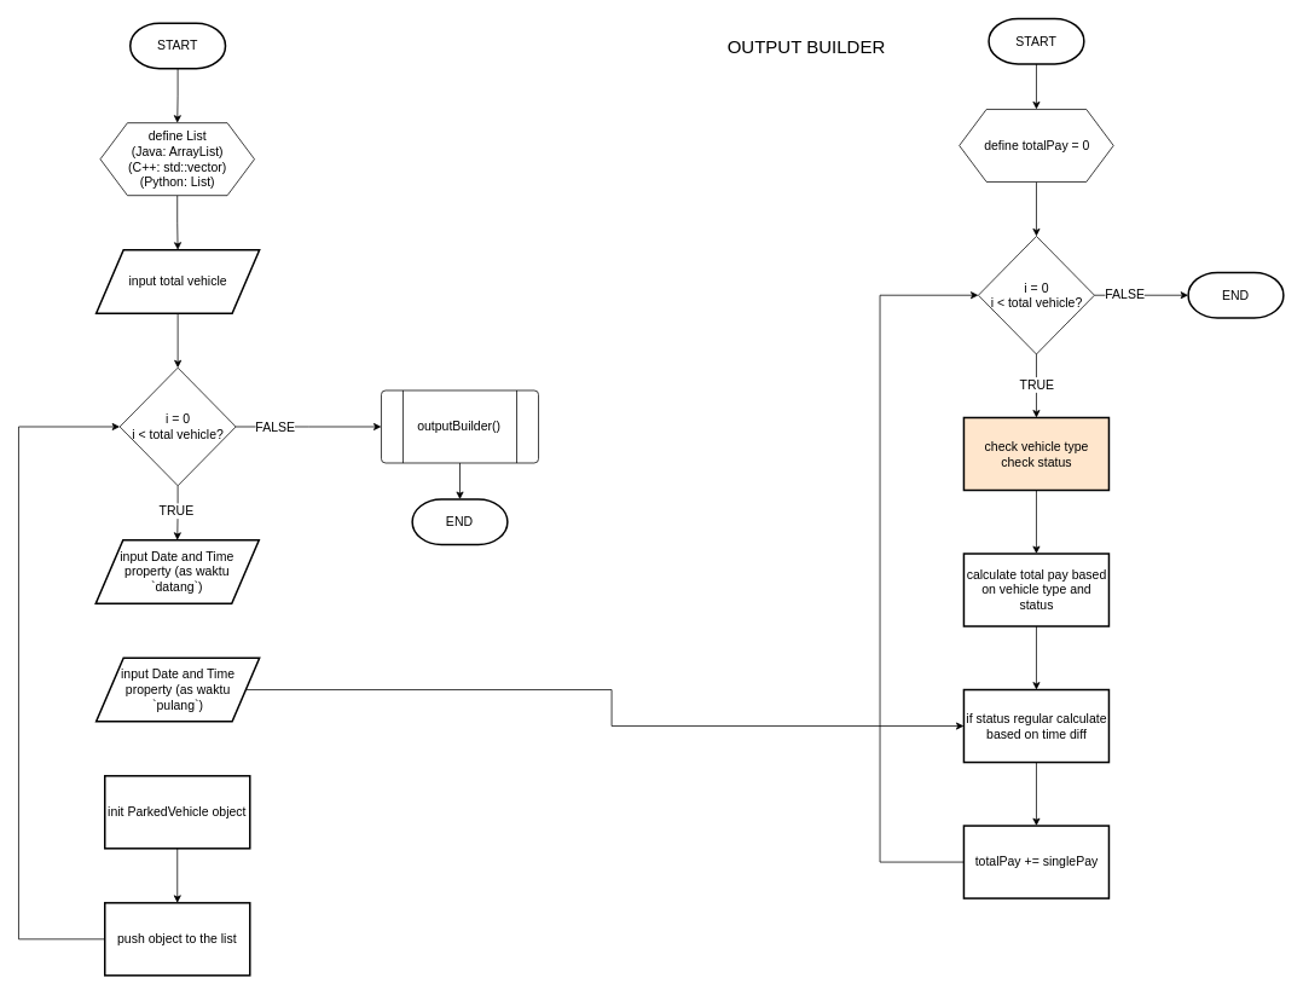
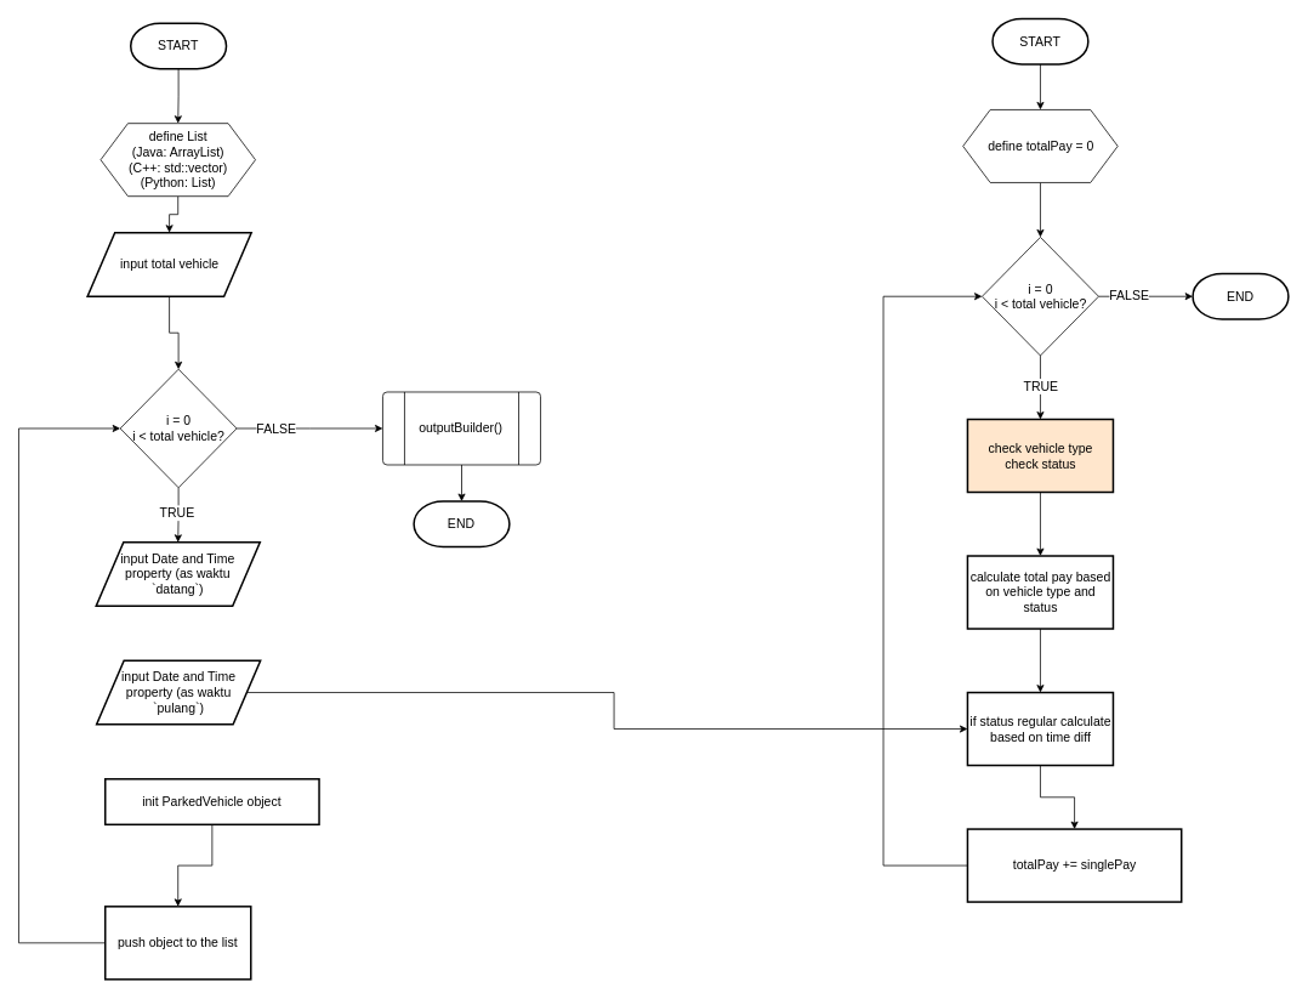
- <mxCell id="23" value="&lt;span style=&quot;font-size: 20px;&quot;&gt;OUTPUT BUILDER&lt;/span&gt;" style="text;html=1;align=left;verticalAlign=middle;resizable=0;points=[];autosize=1;strokeColor=none;fillColor=none;" vertex="1" parent="1"><mxGeometry x="800" y="30" width="200" height="40" as="geometry" /></mxCell>
- <mxCell id="7" value="&lt;font style=&quot;font-size: 14px;&quot;&gt;input total vehicle&lt;/font&gt;" style="shape=parallelogram;html=1;strokeWidth=2;perimeter=parallelogramPerimeter;whiteSpace=wrap;rounded=1;arcSize=0;size=0.167;" vertex="1" parent="1"><mxGeometry x="105.64" y="275" width="180" height="70" as="geometry" /></mxCell>
+ <mxCell id="7" value="&lt;font style=&quot;font-size: 14px;&quot;&gt;input total vehicle&lt;/font&gt;" style="shape=parallelogram;html=1;strokeWidth=2;perimeter=parallelogramPerimeter;whiteSpace=wrap;rounded=1;arcSize=0;size=0.167;" vertex="1" parent="1"><mxGeometry x="95.64" y="255" width="180" height="70" as="geometry" /></mxCell>
- <mxCell id="17" value="init ParkedVehicle object" style="rounded=1;whiteSpace=wrap;html=1;absoluteArcSize=1;arcSize=0;strokeWidth=2;fontSize=14;" vertex="1" parent="1"><mxGeometry x="115.14" y="855" width="160" height="80" as="geometry" /></mxCell>
+ <mxCell id="17" value="init ParkedVehicle object" style="rounded=1;whiteSpace=wrap;html=1;absoluteArcSize=1;arcSize=0;strokeWidth=2;fontSize=14;" vertex="1" parent="1"><mxGeometry x="115.14" y="855" width="235" height="50" as="geometry" /></mxCell>
- <mxCell id="40" value="totalPay += singlePay" style="rounded=1;whiteSpace=wrap;html=1;absoluteArcSize=1;arcSize=0;strokeWidth=2;fontSize=14;" vertex="1" parent="1"><mxGeometry x="1062.5" y="910" width="160" height="80" as="geometry" /></mxCell>
+ <mxCell id="40" value="totalPay += singlePay" style="rounded=1;whiteSpace=wrap;html=1;absoluteArcSize=1;arcSize=0;strokeWidth=2;fontSize=14;" vertex="1" parent="1"><mxGeometry x="1062.5" y="910" width="235" height="80" as="geometry" /></mxCell>
